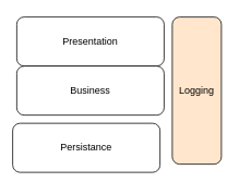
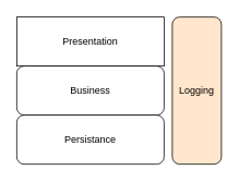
- <mxCell id="2" value="Presentation" style="rounded=1;whiteSpace=wrap;html=1;" vertex="1" parent="1"><mxGeometry x="20" y="20" width="180" height="60" as="geometry" /></mxCell>
+ <mxCell id="2" value="Presentation" style="whiteSpace=wrap;html=1;rounded=0;" vertex="1" parent="1"><mxGeometry x="20" y="20" width="180" height="60" as="geometry" /></mxCell>
- <mxCell id="4" value="Persistance" style="rounded=1;whiteSpace=wrap;html=1;" vertex="1" parent="1"><mxGeometry x="15" y="150" width="180" height="60" as="geometry" /></mxCell>
+ <mxCell id="4" value="Persistance" style="rounded=1;whiteSpace=wrap;html=1;" vertex="1" parent="1"><mxGeometry x="20" y="140" width="180" height="60" as="geometry" /></mxCell>
